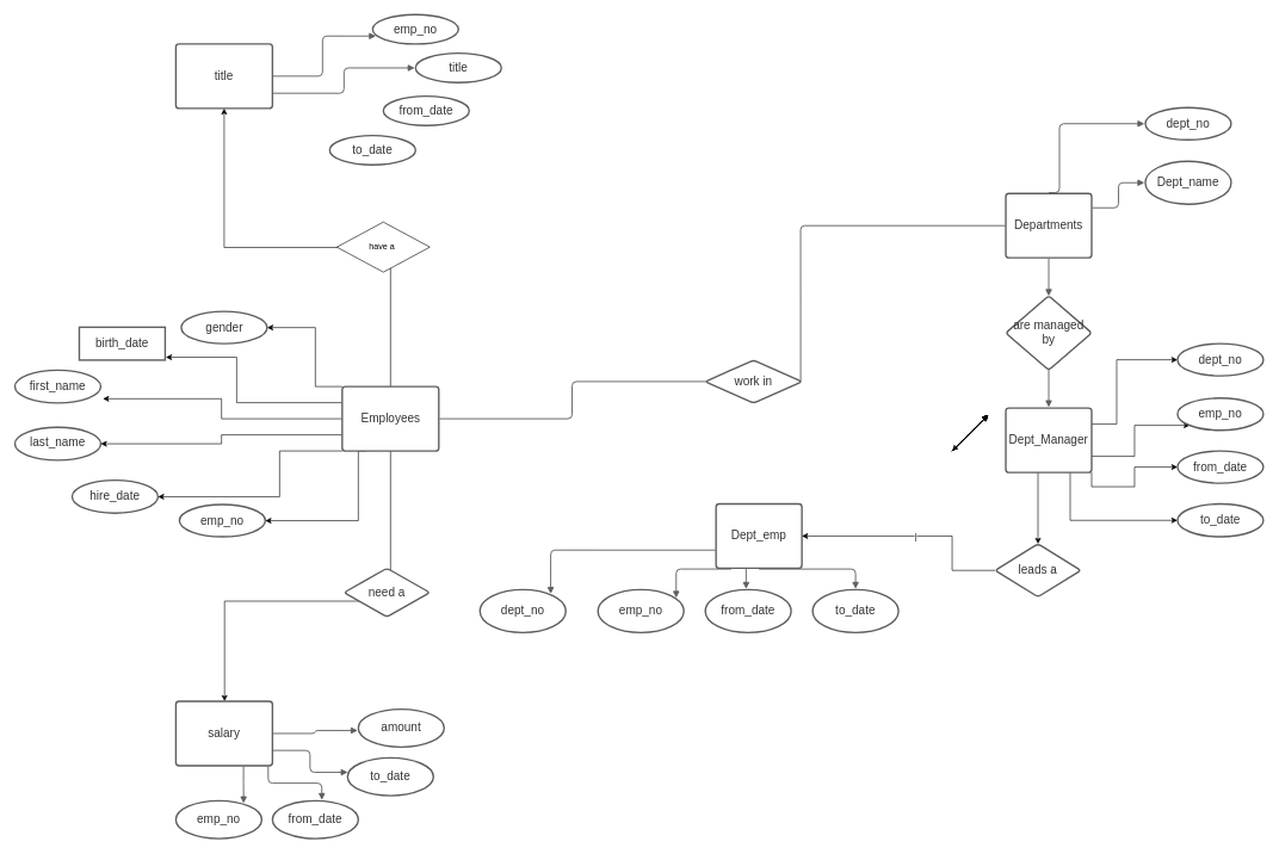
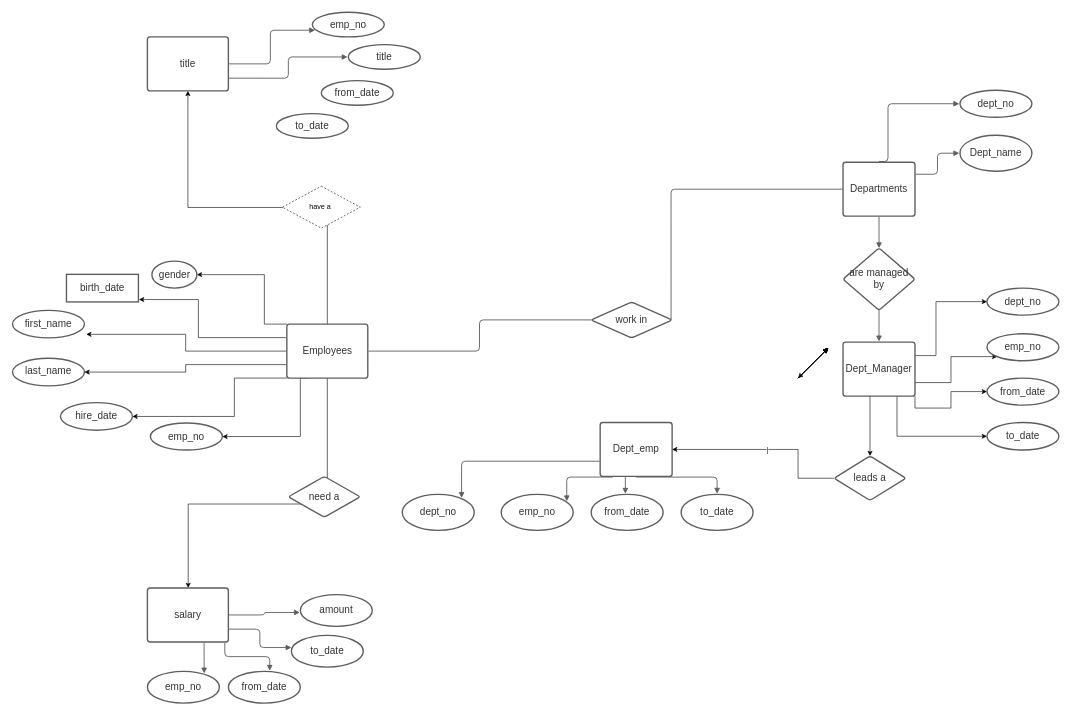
- <mxCell id="66" value="have a&amp;nbsp;" style="rhombus;whiteSpace=wrap;html=1;" parent="1" vertex="1"><mxGeometry x="470" y="310" width="130" height="70" as="geometry" /></mxCell>
+ <mxCell id="66" value="have a&amp;nbsp;" style="rhombus;whiteSpace=wrap;html=1;dashed=1;" parent="1" vertex="1"><mxGeometry x="470" y="310" width="130" height="70" as="geometry" /></mxCell>
- <mxCell id="23" value="gender" style="html=1;overflow=block;blockSpacing=1;whiteSpace=wrap;ellipse;fontSize=16.7;fontColor=#333333;align=center;spacing=3.8;strokeColor=#5e5e5e;strokeOpacity=100;rounded=1;absoluteArcSize=1;arcSize=9;strokeWidth=2.3;" parent="1" vertex="1"><mxGeometry x="252.5" y="435" width="120" height="45" as="geometry" /></mxCell>
+ <mxCell id="23" value="gender" style="html=1;overflow=block;blockSpacing=1;whiteSpace=wrap;ellipse;fontSize=16.7;fontColor=#333333;align=center;spacing=3.8;strokeColor=#5e5e5e;strokeOpacity=100;rounded=1;absoluteArcSize=1;arcSize=9;strokeWidth=2.3;" parent="1" vertex="1"><mxGeometry x="252.5" y="435" width="75" height="45" as="geometry" /></mxCell>
